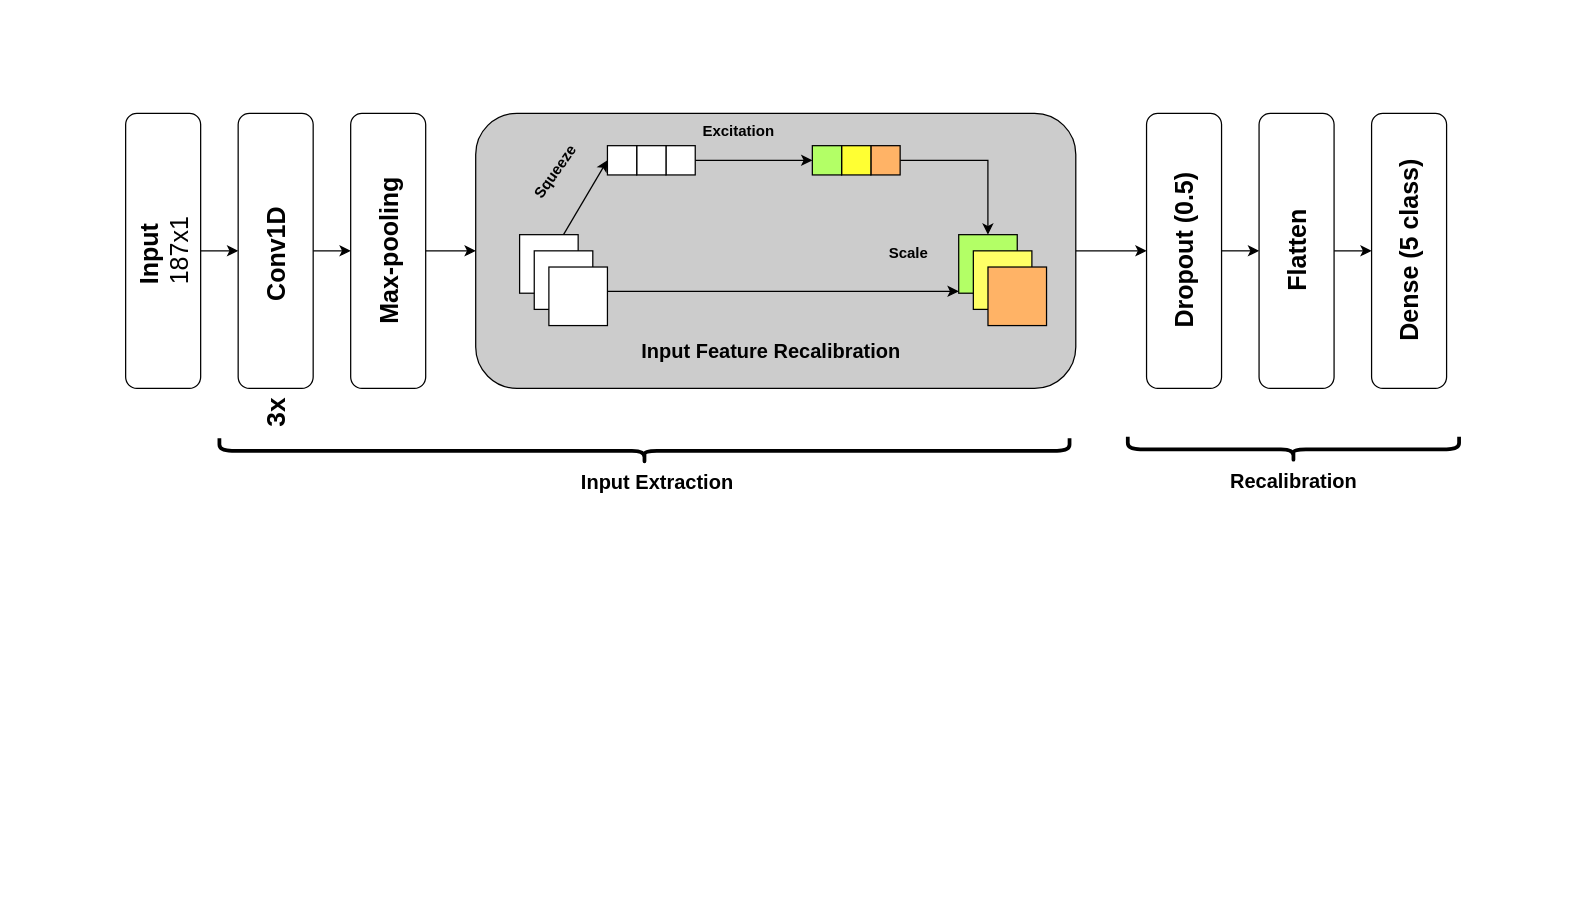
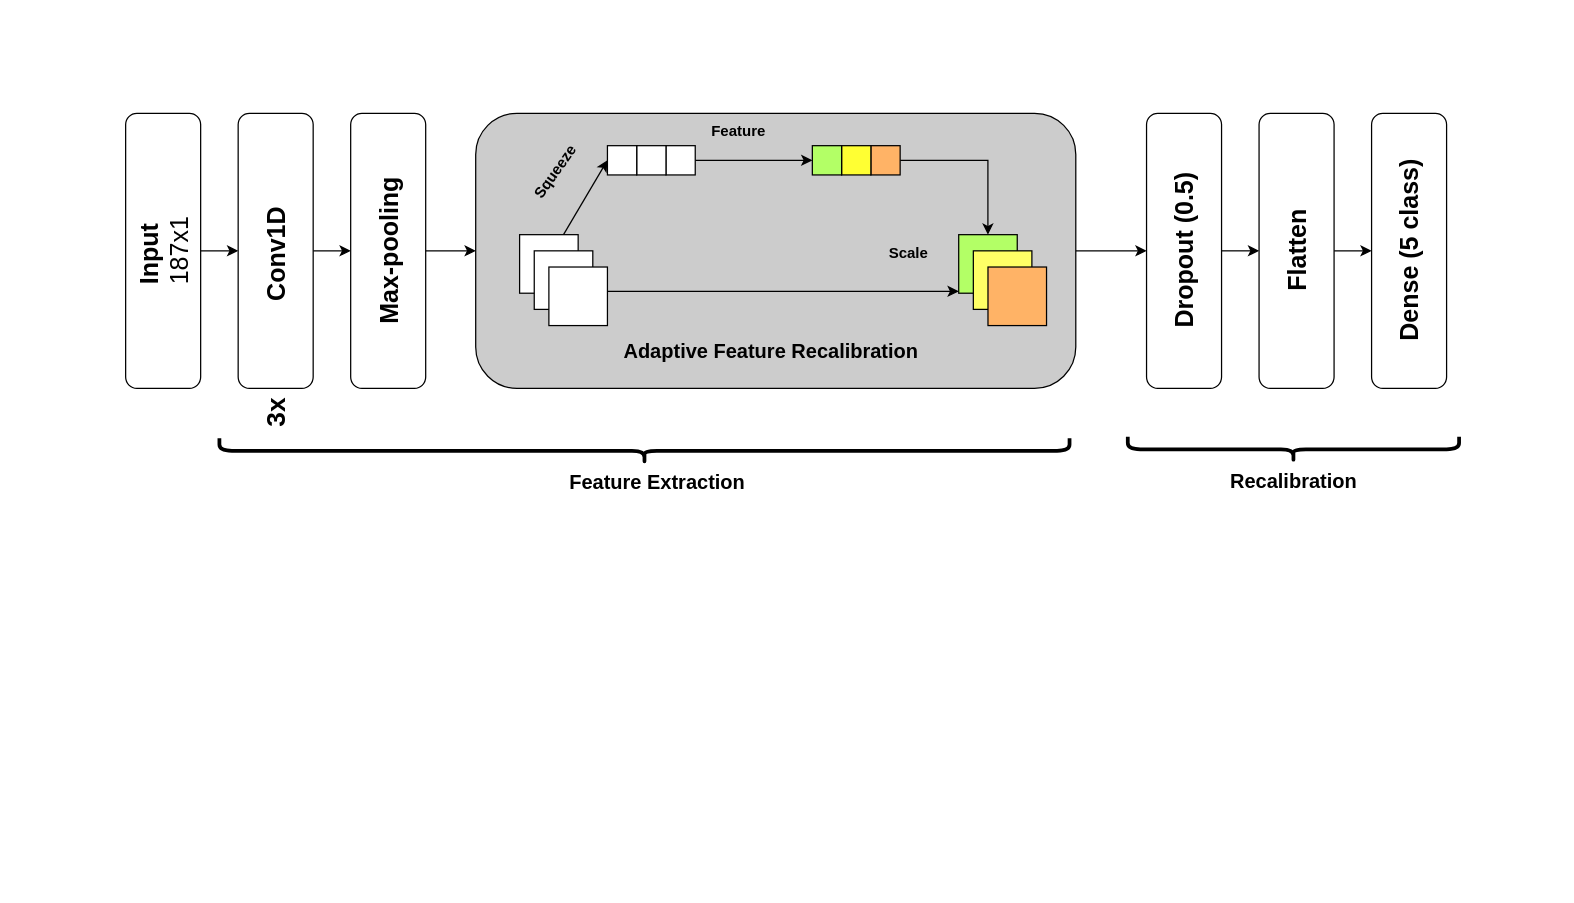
- <mxCell id="17" value="&lt;font style=&quot;font-size: 12px;&quot;&gt;Excitation&lt;/font&gt;" style="text;html=1;align=center;verticalAlign=middle;resizable=0;points=[];autosize=1;strokeColor=none;fillColor=none;fontSize=10;fontStyle=1;container=0;" vertex="1" parent="1"><mxGeometry x="549.744" y="90" width="80" height="30" as="geometry" /></mxCell>
+ <mxCell id="17" value="&lt;font style=&quot;font-size: 12px;&quot;&gt;Feature&lt;/font&gt;" style="text;html=1;align=center;verticalAlign=middle;resizable=0;points=[];autosize=1;strokeColor=none;fillColor=none;fontSize=10;fontStyle=1;container=0;" vertex="1" parent="1"><mxGeometry x="549.744" y="90" width="80" height="30" as="geometry" /></mxCell>
- <mxCell id="24" value="Input Feature Recalibration" style="text;html=1;align=center;verticalAlign=middle;resizable=0;points=[];autosize=1;strokeColor=none;fillColor=none;fontStyle=1;fontSize=16;container=0;" vertex="1" parent="1"><mxGeometry x="485.735" y="264.706" width="260" height="30" as="geometry" /></mxCell>
+ <mxCell id="24" value="Adaptive Feature Recalibration" style="text;html=1;align=center;verticalAlign=middle;resizable=0;points=[];autosize=1;strokeColor=none;fillColor=none;fontStyle=1;fontSize=16;container=0;" vertex="1" parent="1"><mxGeometry x="485.735" y="264.706" width="260" height="30" as="geometry" /></mxCell>
- <mxCell id="37" value="&lt;b&gt;&lt;font style=&quot;font-size: 16px;&quot;&gt;Input Extraction&lt;/font&gt;&lt;/b&gt;" style="text;html=1;align=center;verticalAlign=middle;resizable=0;points=[];autosize=1;strokeColor=none;fillColor=none;" vertex="1" parent="1"><mxGeometry x="445" y="370" width="160" height="30" as="geometry" /></mxCell>
+ <mxCell id="37" value="&lt;b&gt;&lt;font style=&quot;font-size: 16px;&quot;&gt;Feature Extraction&lt;/font&gt;&lt;/b&gt;" style="text;html=1;align=center;verticalAlign=middle;resizable=0;points=[];autosize=1;strokeColor=none;fillColor=none;" vertex="1" parent="1"><mxGeometry x="445" y="370" width="160" height="30" as="geometry" /></mxCell>
